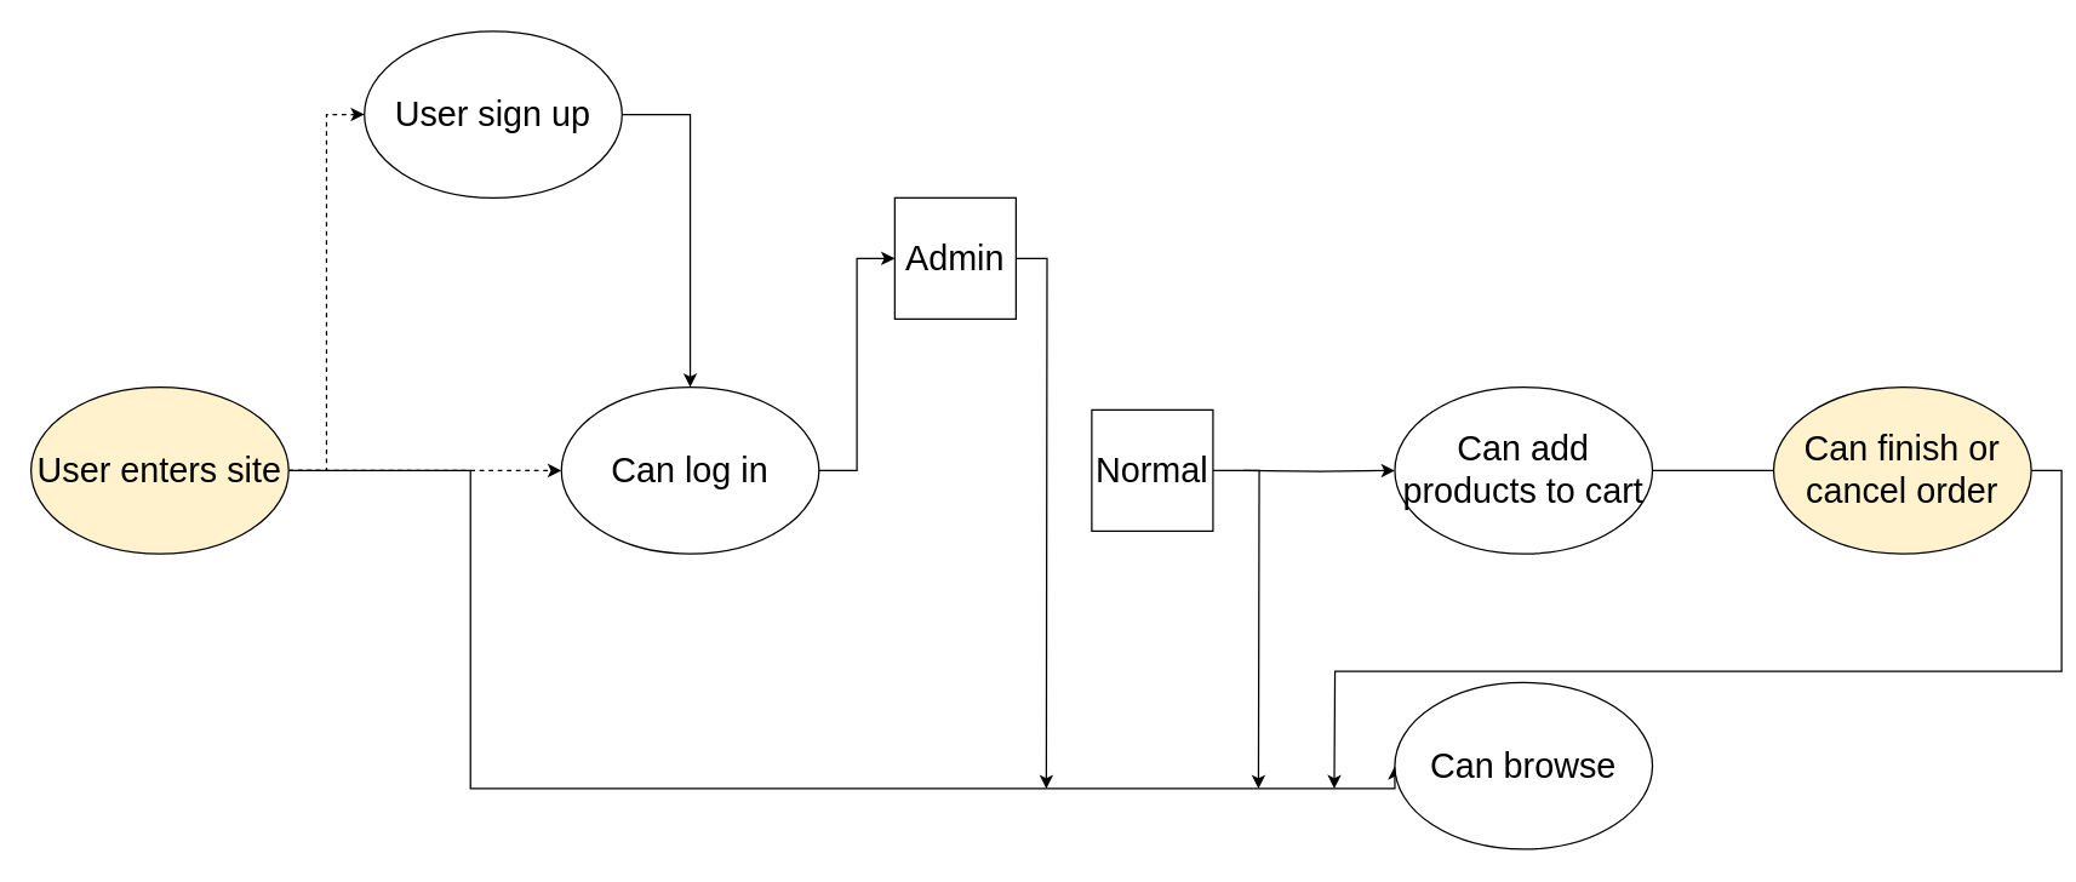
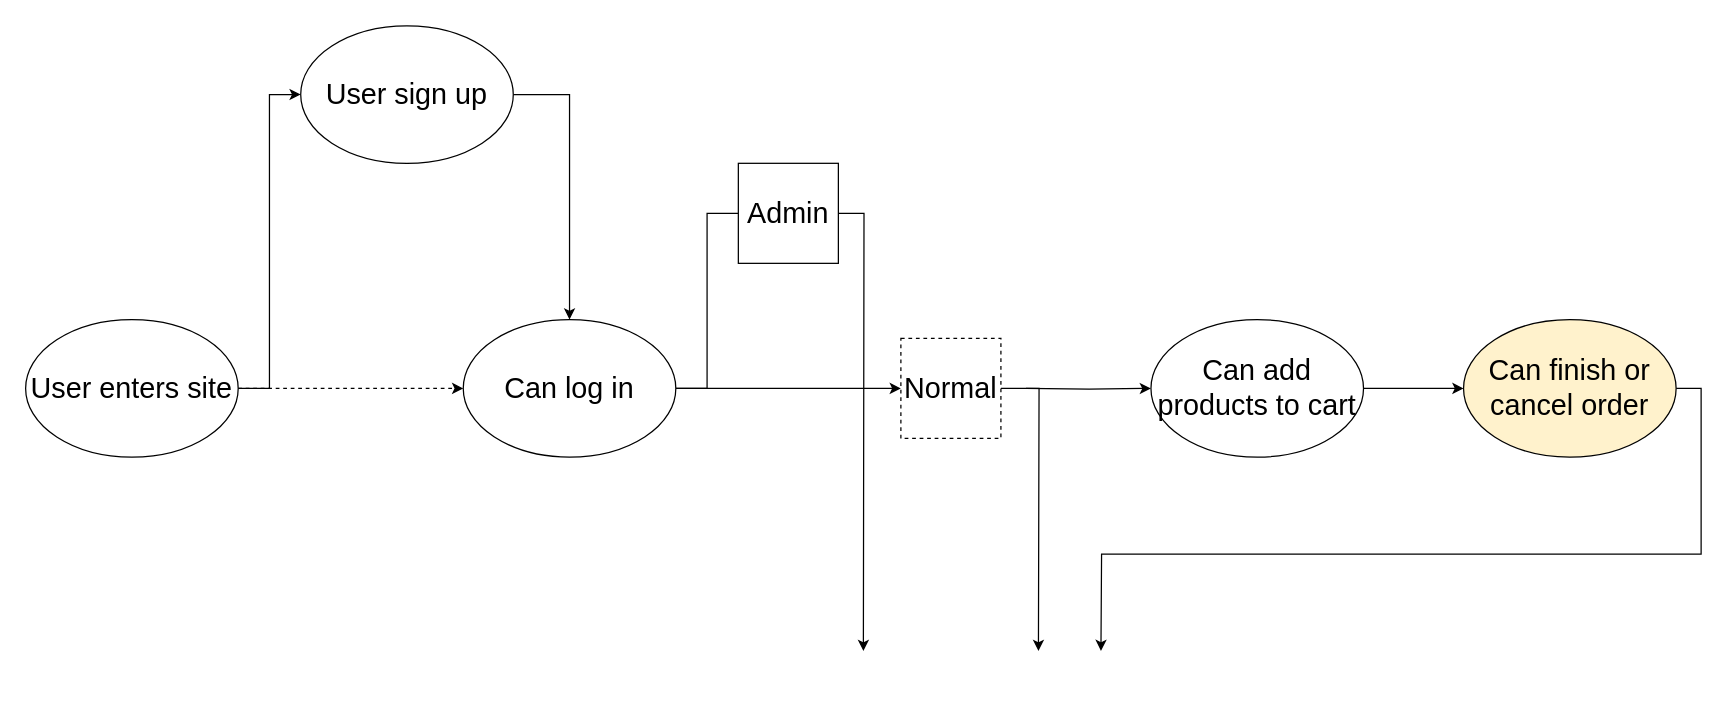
- <mxCell id="7" style="edgeStyle=orthogonalEdgeStyle;rounded=0;orthogonalLoop=1;jettySize=auto;html=1;exitX=1;exitY=0.5;exitDx=0;exitDy=0;fontSize=23;entryX=0;entryY=0.5;entryDx=0;entryDy=0;" edge="1" parent="1" source="8" target="10"><mxGeometry relative="1" as="geometry"><mxPoint x="570" y="170" as="targetPoint" /></mxGeometry></mxCell>
+ <mxCell id="7" style="edgeStyle=orthogonalEdgeStyle;rounded=0;orthogonalLoop=1;jettySize=auto;html=1;exitX=1;exitY=0.5;exitDx=0;exitDy=0;fontSize=23;entryX=0;entryY=0.5;entryDx=0;entryDy=0;endArrow=none;" edge="1" parent="1" source="8" target="10"><mxGeometry relative="1" as="geometry"><mxPoint x="570" y="170" as="targetPoint" /></mxGeometry></mxCell>
- <mxCell id="4" style="edgeStyle=orthogonalEdgeStyle;rounded=0;orthogonalLoop=1;jettySize=auto;html=1;exitX=1;exitY=0.5;exitDx=0;exitDy=0;fontSize=23;entryX=0;entryY=0.5;entryDx=0;entryDy=0;dashed=1;" edge="1" parent="1" source="5" target="18"><mxGeometry relative="1" as="geometry"><mxPoint x="130" y="65" as="targetPoint" /></mxGeometry></mxCell>
+ <mxCell id="4" style="edgeStyle=orthogonalEdgeStyle;rounded=0;orthogonalLoop=1;jettySize=auto;html=1;exitX=1;exitY=0.5;exitDx=0;exitDy=0;fontSize=23;entryX=0;entryY=0.5;entryDx=0;entryDy=0;" edge="1" parent="1" source="5" target="18"><mxGeometry relative="1" as="geometry"><mxPoint x="130" y="65" as="targetPoint" /></mxGeometry></mxCell>
- <mxCell id="5" value="&lt;font style=&quot;font-size: 23px&quot;&gt;&lt;font style=&quot;font-size: 23px&quot;&gt;User&lt;/font&gt;&amp;nbsp;enters site&lt;/font&gt;" style="ellipse;whiteSpace=wrap;html=1;fillColor=#fff2cc;" vertex="1" parent="1"><mxGeometry x="20" y="255" width="170" height="110" as="geometry" /></mxCell>
+ <mxCell id="5" value="&lt;font style=&quot;font-size: 23px&quot;&gt;&lt;font style=&quot;font-size: 23px&quot;&gt;User&lt;/font&gt;&amp;nbsp;enters site&lt;/font&gt;" style="ellipse;whiteSpace=wrap;html=1;" vertex="1" parent="1"><mxGeometry x="20" y="255" width="170" height="110" as="geometry" /></mxCell>
+ <mxCell id="6" style="edgeStyle=orthogonalEdgeStyle;rounded=0;orthogonalLoop=1;jettySize=auto;html=1;exitX=1;exitY=0.5;exitDx=0;exitDy=0;fontSize=23;entryX=0;entryY=0.5;entryDx=0;entryDy=0;" edge="1" parent="1" source="8" target="13"><mxGeometry relative="1" as="geometry"><mxPoint x="940" y="310" as="targetPoint" /></mxGeometry></mxCell>
- <mxCell id="13" value="Normal" style="whiteSpace=wrap;html=1;aspect=fixed;fontSize=23;" vertex="1" parent="1"><mxGeometry x="720" y="270" width="80" height="80" as="geometry" /></mxCell>
+ <mxCell id="13" value="Normal" style="whiteSpace=wrap;html=1;aspect=fixed;fontSize=23;dashed=1;" vertex="1" parent="1"><mxGeometry x="720" y="270" width="80" height="80" as="geometry" /></mxCell>
- <mxCell id="14" style="edgeStyle=orthogonalEdgeStyle;rounded=0;orthogonalLoop=1;jettySize=auto;html=1;exitX=1;exitY=0.5;exitDx=0;exitDy=0;fontSize=23;entryX=0;entryY=0.5;entryDx=0;entryDy=0;endArrow=none;" edge="1" parent="1" source="15" target="20"><mxGeometry relative="1" as="geometry"><mxPoint x="1140" y="310" as="targetPoint" /></mxGeometry></mxCell>
+ <mxCell id="14" style="edgeStyle=orthogonalEdgeStyle;rounded=0;orthogonalLoop=1;jettySize=auto;html=1;exitX=1;exitY=0.5;exitDx=0;exitDy=0;fontSize=23;entryX=0;entryY=0.5;entryDx=0;entryDy=0;" edge="1" parent="1" source="15" target="20"><mxGeometry relative="1" as="geometry"><mxPoint x="1140" y="310" as="targetPoint" /></mxGeometry></mxCell>
- <mxCell id="16" value="&lt;span style=&quot;font-size: 23px&quot;&gt;Can browse&lt;/span&gt;" style="ellipse;whiteSpace=wrap;html=1;" vertex="1" parent="1"><mxGeometry x="920" y="450" width="170" height="110" as="geometry" /></mxCell>
- <mxCell id="3" style="edgeStyle=orthogonalEdgeStyle;rounded=0;orthogonalLoop=1;jettySize=auto;html=1;exitX=1;exitY=0.5;exitDx=0;exitDy=0;fontSize=23;entryX=0;entryY=0.5;entryDx=0;entryDy=0;" edge="1" parent="1" source="5" target="16"><mxGeometry relative="1" as="geometry"><mxPoint x="350" y="515" as="targetPoint" /><Array as="points"><mxPoint x="310" y="310" /><mxPoint x="310" y="520" /></Array></mxGeometry></mxCell>
